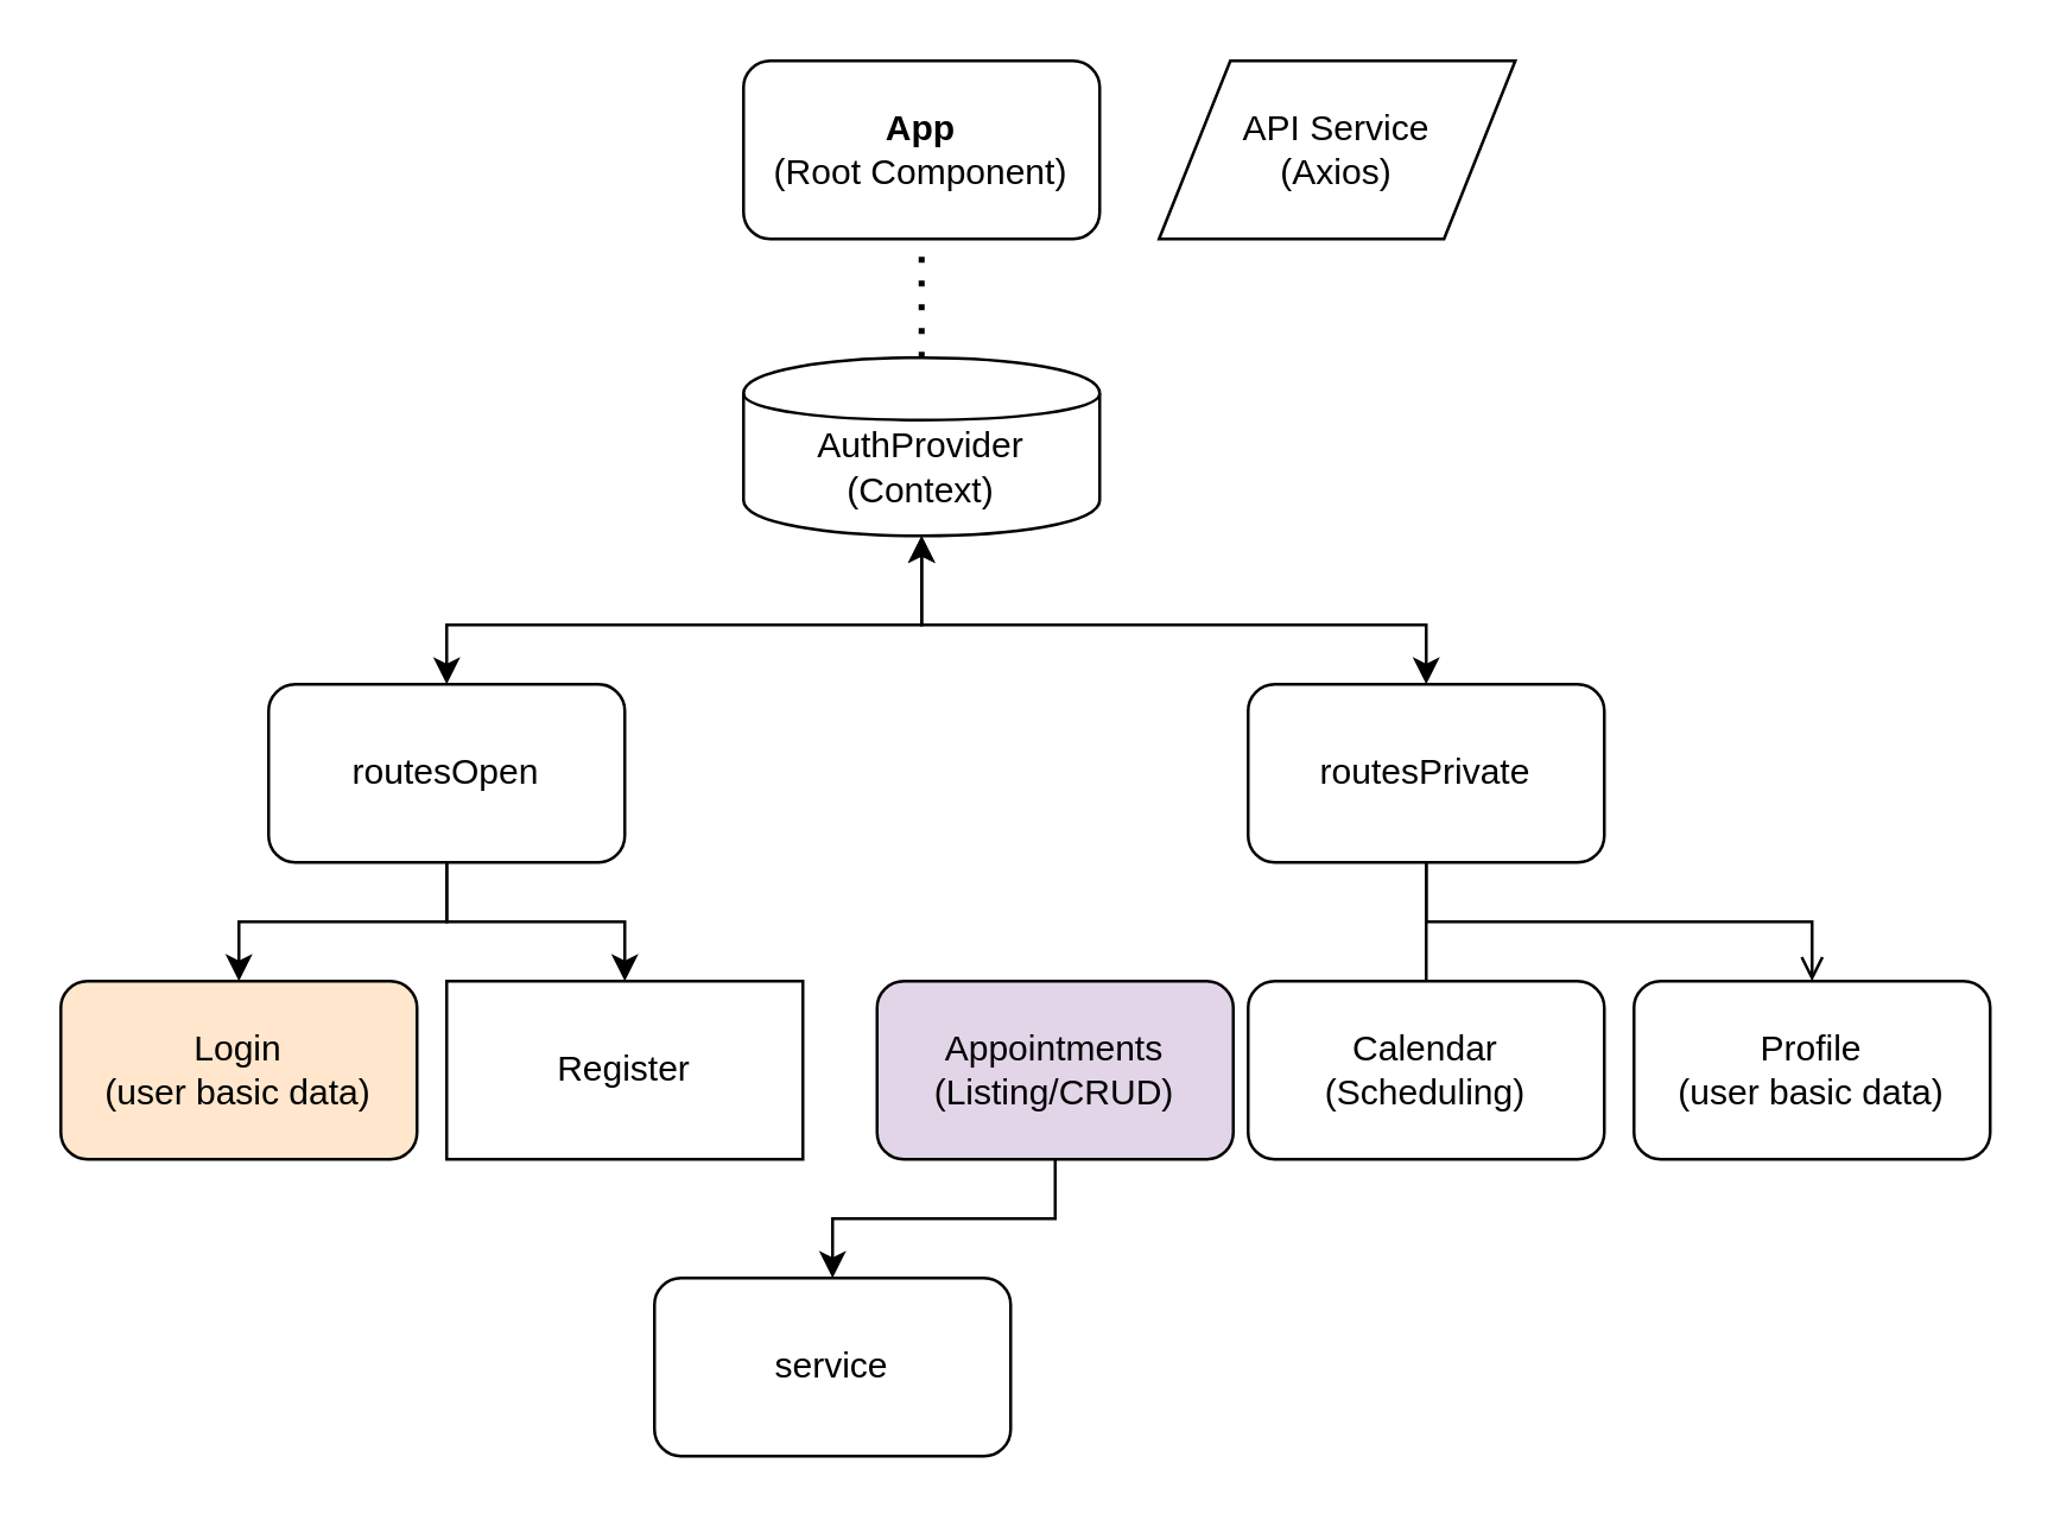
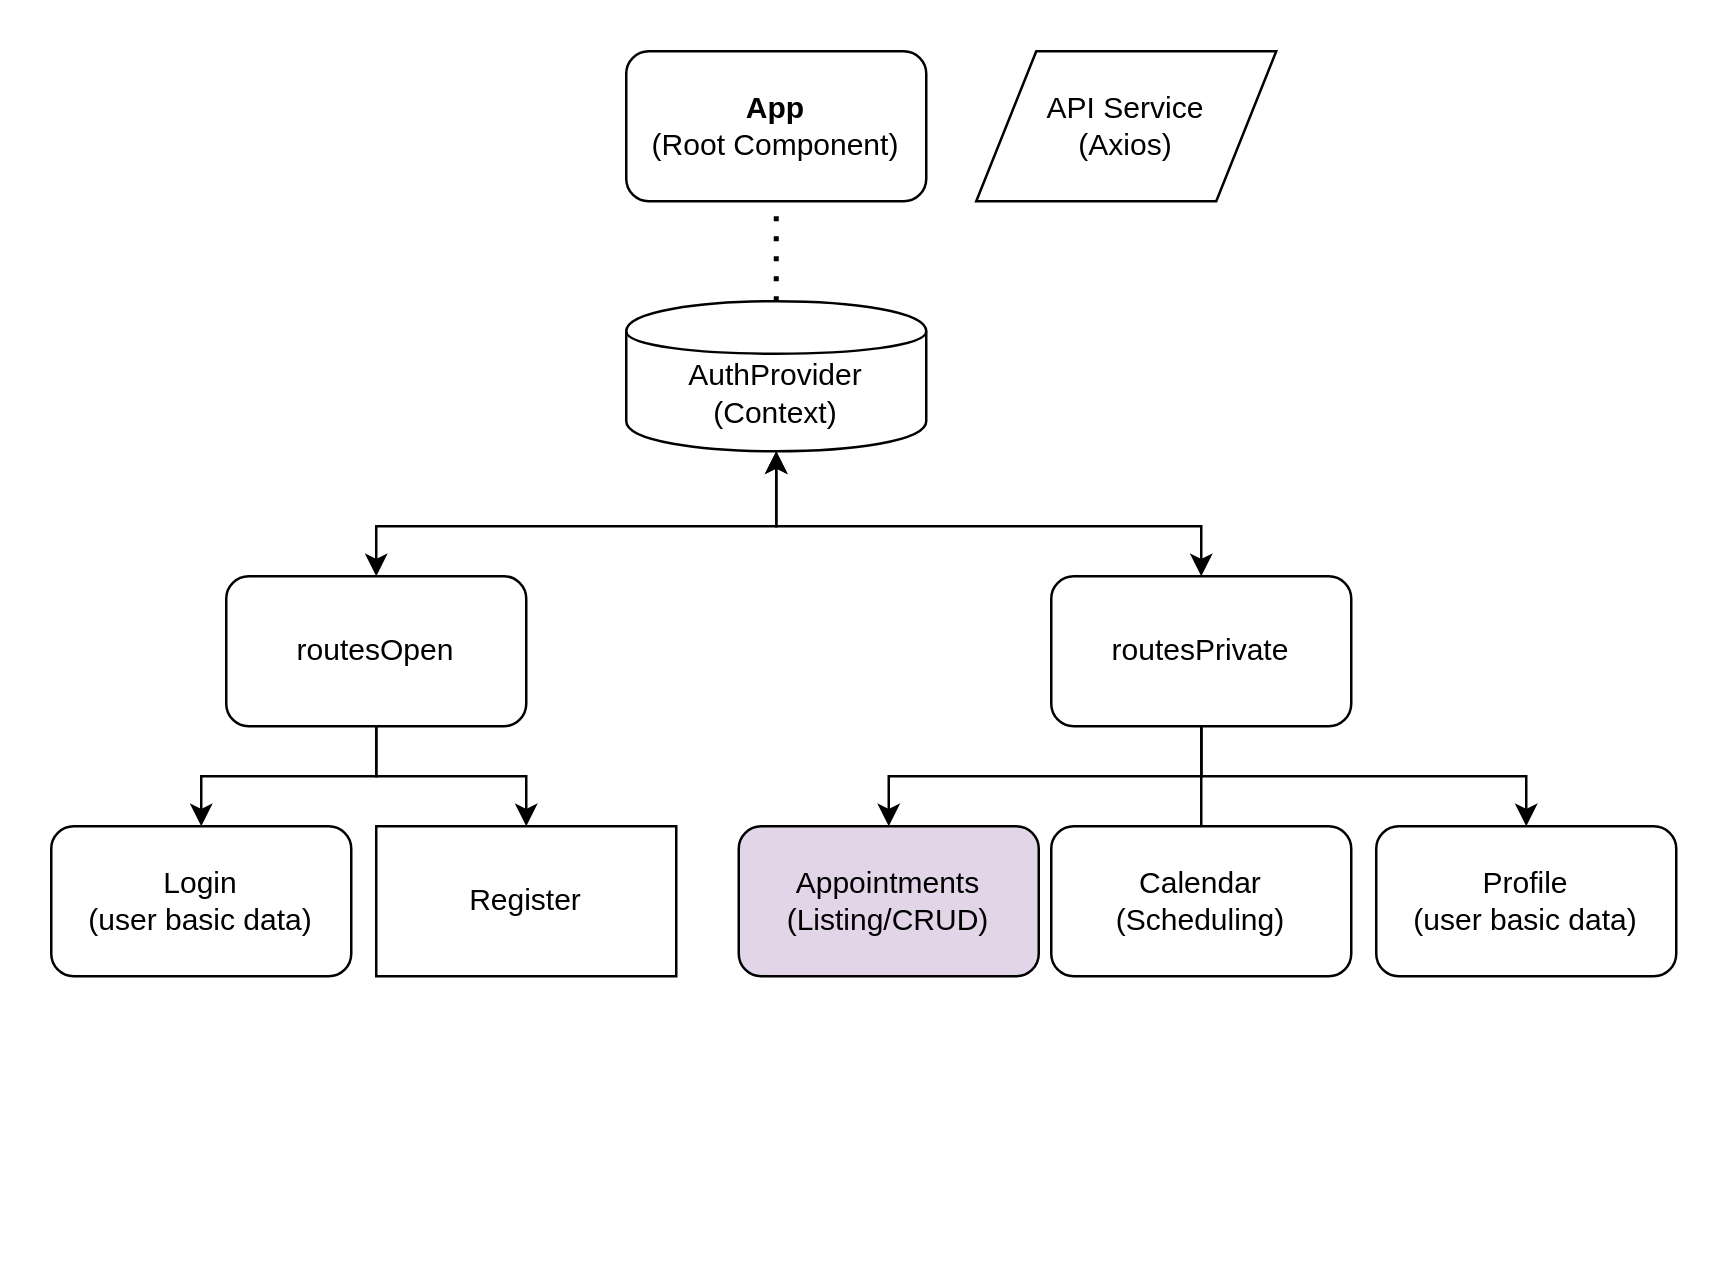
+ <mxCell id="13" style="edgeStyle=orthogonalEdgeStyle;rounded=0;orthogonalLoop=1;jettySize=auto;html=1;exitX=0.5;exitY=1;exitDx=0;exitDy=0;entryX=0.5;entryY=0;entryDx=0;entryDy=0;" edge="1" parent="1" source="15" target="4"><mxGeometry relative="1" as="geometry" /></mxCell>
- <mxCell id="20" style="edgeStyle=orthogonalEdgeStyle;rounded=0;orthogonalLoop=1;jettySize=auto;html=1;exitX=0.5;exitY=1;exitDx=0;exitDy=0;entryX=0.5;entryY=0;entryDx=0;entryDy=0;endArrow=open;" edge="1" parent="1" source="15" target="19"><mxGeometry relative="1" as="geometry"><mxPoint x="630" y="330" as="targetPoint" /></mxGeometry></mxCell>
+ <mxCell id="20" style="edgeStyle=orthogonalEdgeStyle;rounded=0;orthogonalLoop=1;jettySize=auto;html=1;exitX=0.5;exitY=1;exitDx=0;exitDy=0;entryX=0.5;entryY=0;entryDx=0;entryDy=0;" edge="1" parent="1" source="15" target="19"><mxGeometry relative="1" as="geometry"><mxPoint x="630" y="330" as="targetPoint" /></mxGeometry></mxCell>
- <mxCell id="9" value="&lt;div&gt;Login&lt;/div&gt;(user basic data)" style="rounded=1;whiteSpace=wrap;html=1;fillColor=#ffe6cc;" vertex="1" parent="1"><mxGeometry x="20" y="330" width="120" height="60" as="geometry" /></mxCell>
+ <mxCell id="9" value="&lt;div&gt;Login&lt;/div&gt;(user basic data)" style="rounded=1;whiteSpace=wrap;html=1;" vertex="1" parent="1"><mxGeometry x="20" y="330" width="120" height="60" as="geometry" /></mxCell>
- <mxCell id="3" style="edgeStyle=orthogonalEdgeStyle;rounded=0;orthogonalLoop=1;jettySize=auto;html=1;exitX=0.5;exitY=1;exitDx=0;exitDy=0;" edge="1" parent="1" source="4" target="21"><mxGeometry relative="1" as="geometry" /></mxCell>
- <mxCell id="21" value="service" style="rounded=1;whiteSpace=wrap;html=1;" vertex="1" parent="1"><mxGeometry x="220" y="430" width="120" height="60" as="geometry" /></mxCell>
